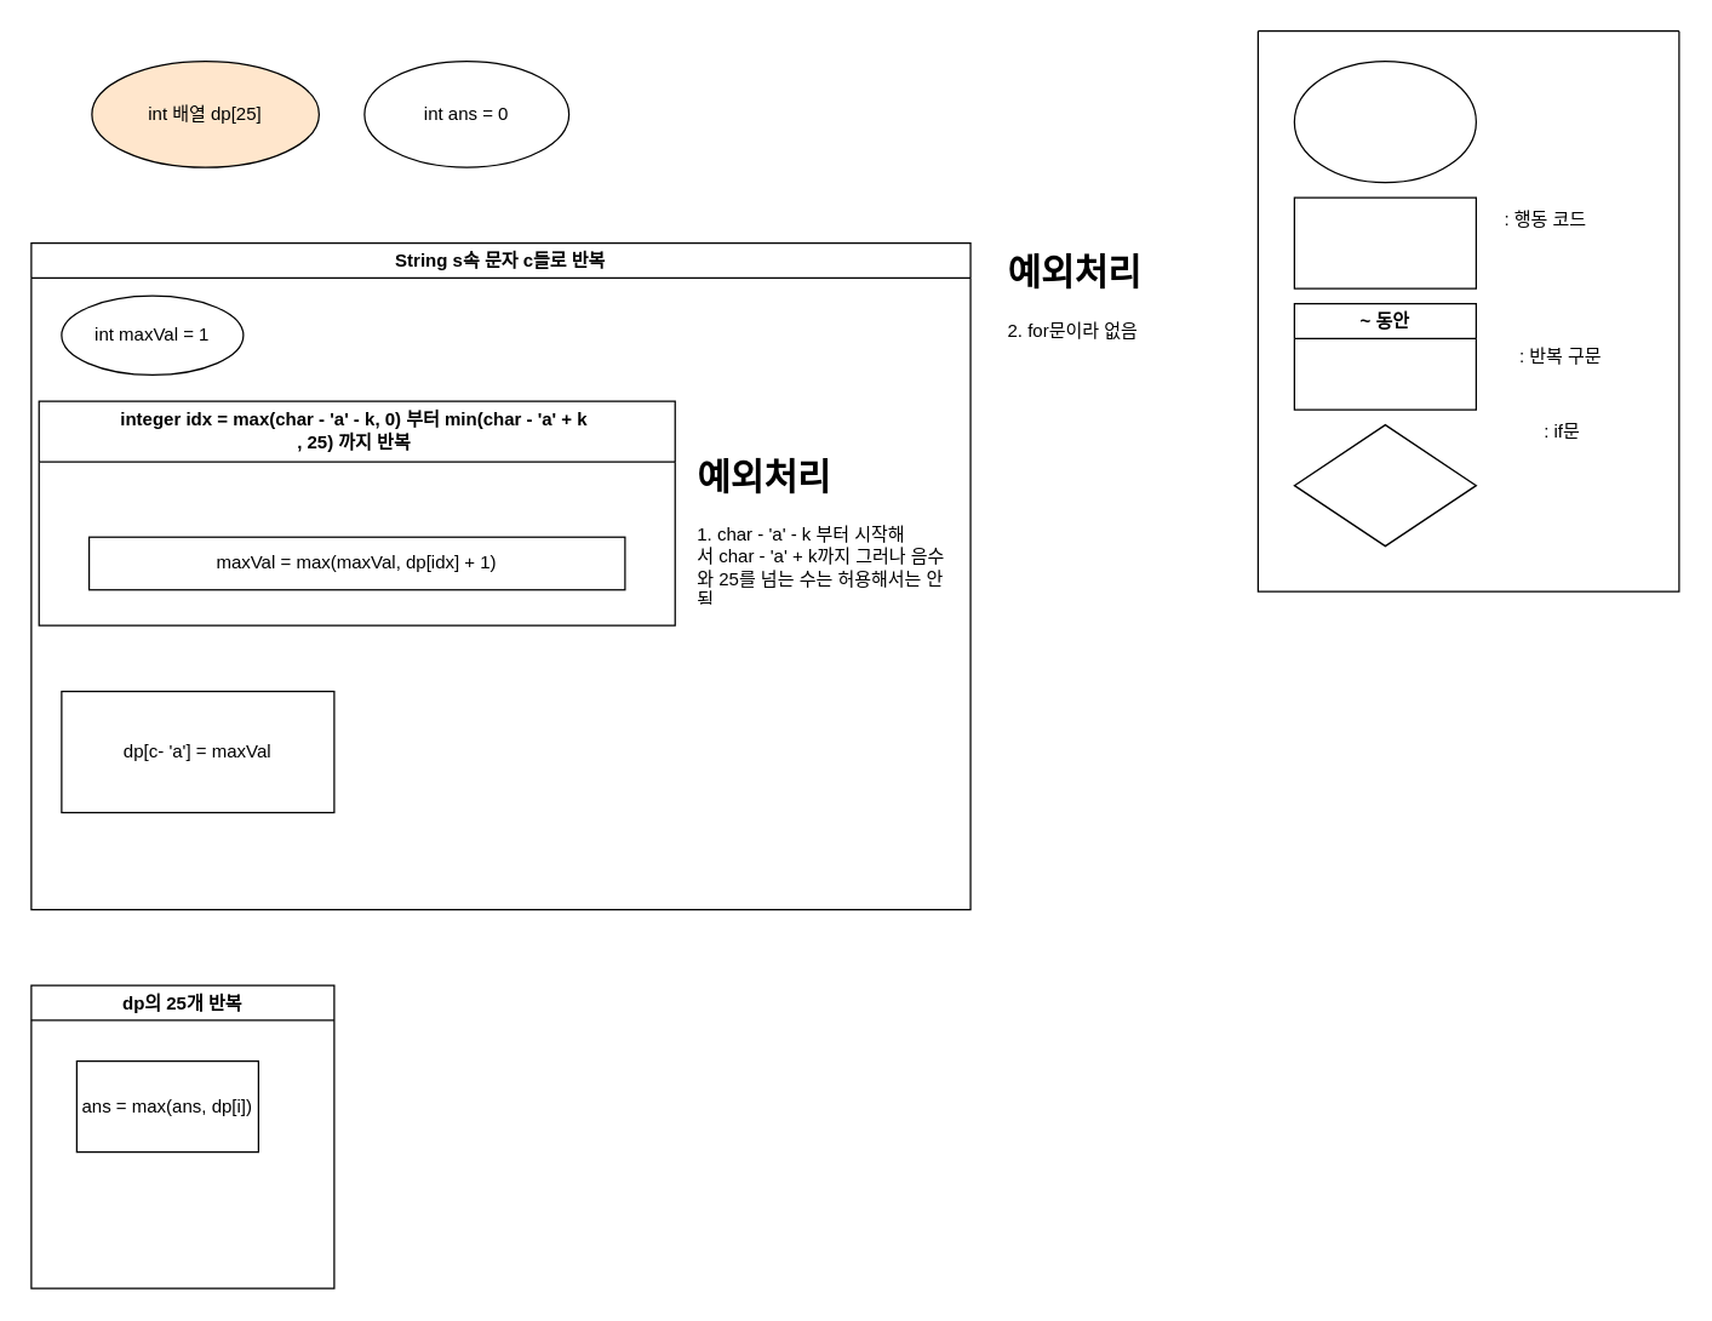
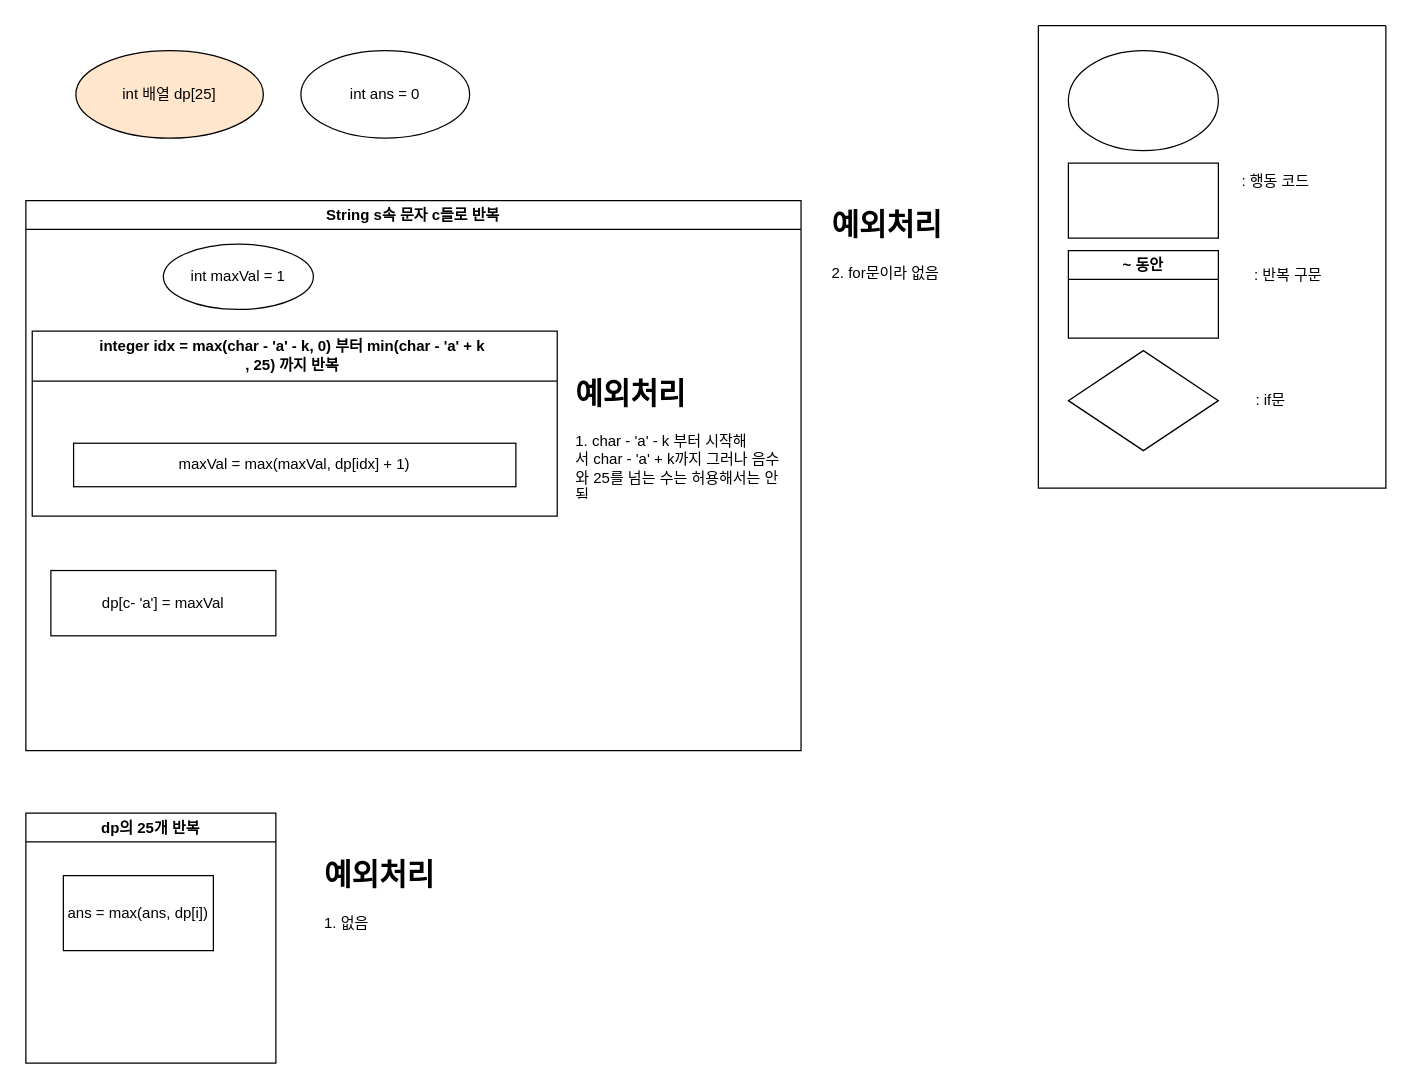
- <mxCell id="17" value="int maxVal = 1" style="rounded=0;whiteSpace=wrap;html=1;shape=ellipse;perimeter=ellipsePerimeter;" vertex="1" parent="12"><mxGeometry x="20" y="34.815" width="120" height="52.222" as="geometry" /></mxCell>
+ <mxCell id="17" value="int maxVal = 1" style="rounded=0;whiteSpace=wrap;html=1;shape=ellipse;perimeter=ellipsePerimeter;" vertex="1" parent="12"><mxGeometry x="110" y="34.815" width="120" height="52.222" as="geometry" /></mxCell>
- <mxCell id="7" value=": 반복 구문" style="text;html=1;align=center;verticalAlign=middle;whiteSpace=wrap;rounded=0;" vertex="1" parent="2"><mxGeometry x="170" y="200" width="60" height="30" as="geometry" /></mxCell>
+ <mxCell id="7" value=": 반복 구문" style="text;html=1;align=center;verticalAlign=middle;whiteSpace=wrap;rounded=0;" vertex="1" parent="2"><mxGeometry x="170" y="185" width="60" height="30" as="geometry" /></mxCell>
- <mxCell id="9" value=": if문" style="text;html=1;align=center;verticalAlign=middle;whiteSpace=wrap;rounded=0;" vertex="1" parent="2"><mxGeometry x="171" y="250" width="60" height="30" as="geometry" /></mxCell>
+ <mxCell id="9" value=": if문" style="text;html=1;align=center;verticalAlign=middle;whiteSpace=wrap;rounded=0;" vertex="1" parent="2"><mxGeometry x="156" y="285" width="60" height="30" as="geometry" /></mxCell>
- <mxCell id="18" value="dp[c- 'a'] = maxVal" style="rounded=0;whiteSpace=wrap;html=1;" vertex="1" parent="12"><mxGeometry x="20" y="295.926" width="180" height="80" as="geometry" /></mxCell>
+ <mxCell id="18" value="dp[c- 'a'] = maxVal" style="rounded=0;whiteSpace=wrap;html=1;" vertex="1" parent="12"><mxGeometry x="20" y="295.926" width="180" height="52.222" as="geometry" /></mxCell>
+ <mxCell id="23" value="&lt;h1&gt;예외처리&lt;/h1&gt;&lt;p&gt;1. 없음&lt;/p&gt;" style="text;html=1;spacing=5;spacingTop=-20;whiteSpace=wrap;overflow=hidden;rounded=0;" vertex="1" parent="20"><mxGeometry x="234" y="30" width="190" height="120" as="geometry" /></mxCell>
